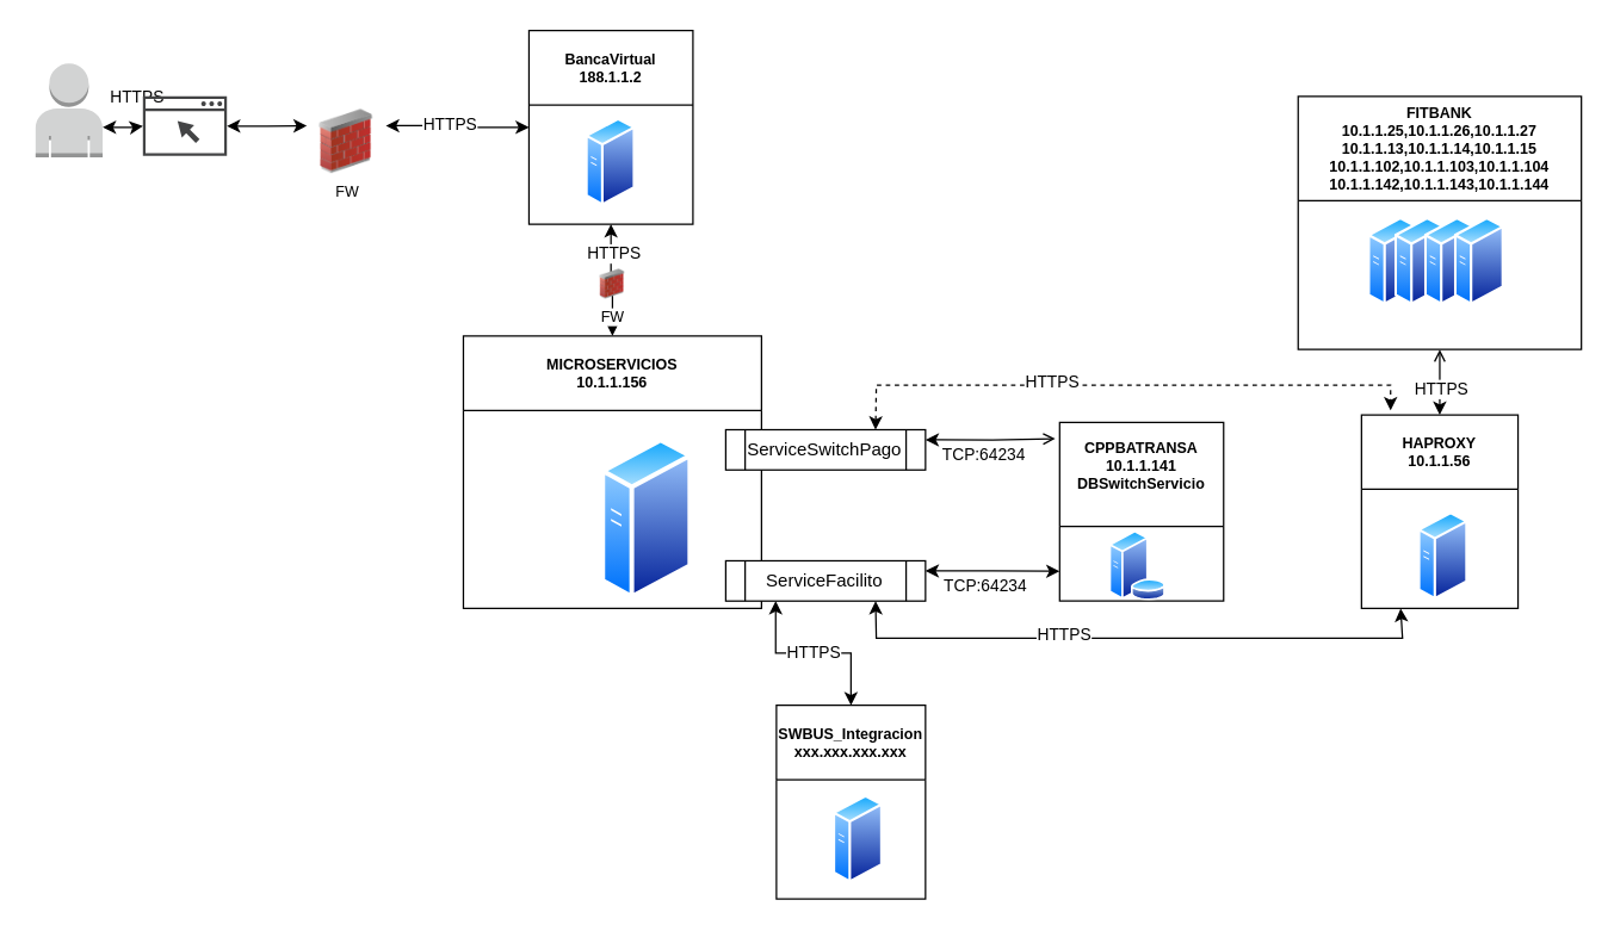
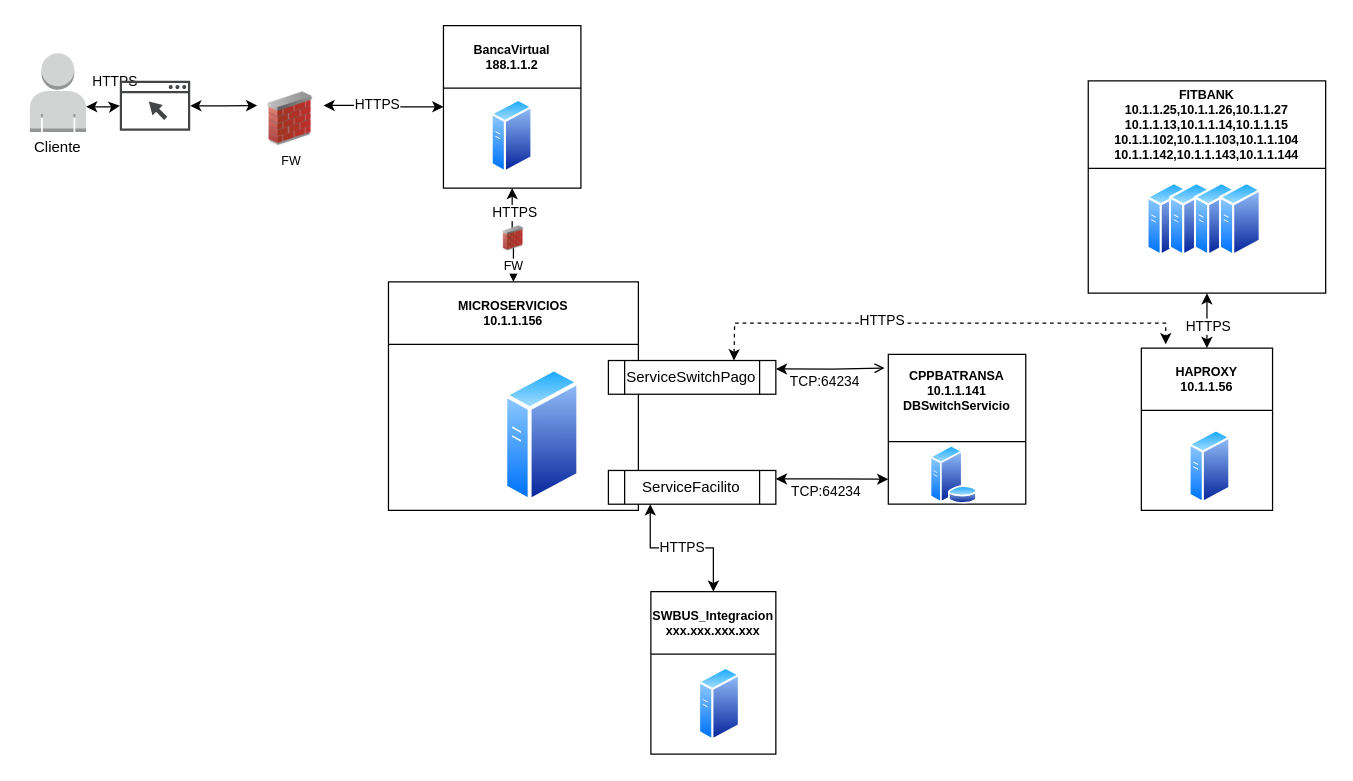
+ <mxCell id="13" value="Cliente" style="text;html=1;align=center;verticalAlign=middle;resizable=0;points=[];autosize=1;strokeColor=none;fillColor=none;" vertex="1" parent="11"><mxGeometry y="66" width="50" height="20" as="geometry" /></mxCell>
- <mxCell id="29" style="edgeStyle=orthogonalEdgeStyle;rounded=0;orthogonalLoop=1;jettySize=auto;html=1;entryX=0.5;entryY=1;entryDx=0;entryDy=0;startArrow=classic;startFill=1;endArrow=open;" edge="1" parent="1" source="31" target="24"><mxGeometry relative="1" as="geometry"><mxPoint x="952.5" y="148" as="targetPoint" /></mxGeometry></mxCell>
+ <mxCell id="29" style="edgeStyle=orthogonalEdgeStyle;rounded=0;orthogonalLoop=1;jettySize=auto;html=1;entryX=0.5;entryY=1;entryDx=0;entryDy=0;startArrow=classic;startFill=1;" edge="1" parent="1" source="31" target="24"><mxGeometry relative="1" as="geometry"><mxPoint x="952.5" y="148" as="targetPoint" /></mxGeometry></mxCell>
- <mxCell id="37" style="rounded=0;orthogonalLoop=1;jettySize=auto;html=1;startArrow=classic;startFill=1;exitX=0.75;exitY=1;exitDx=0;exitDy=0;entryX=0.25;entryY=1;entryDx=0;entryDy=0;" edge="1" parent="1" source="21" target="31"><mxGeometry relative="1" as="geometry"><mxPoint x="619" y="357" as="sourcePoint" /><mxPoint x="930" y="408" as="targetPoint" /><Array as="points"><mxPoint x="587" y="428" /><mxPoint x="940" y="428" /></Array></mxGeometry></mxCell>
- <mxCell id="38" value="HTTPS" style="edgeLabel;html=1;align=center;verticalAlign=middle;resizable=0;points=[];" vertex="1" connectable="0" parent="37"><mxGeometry x="-0.299" y="3" relative="1" as="geometry"><mxPoint x="11" as="offset" /></mxGeometry></mxCell>
